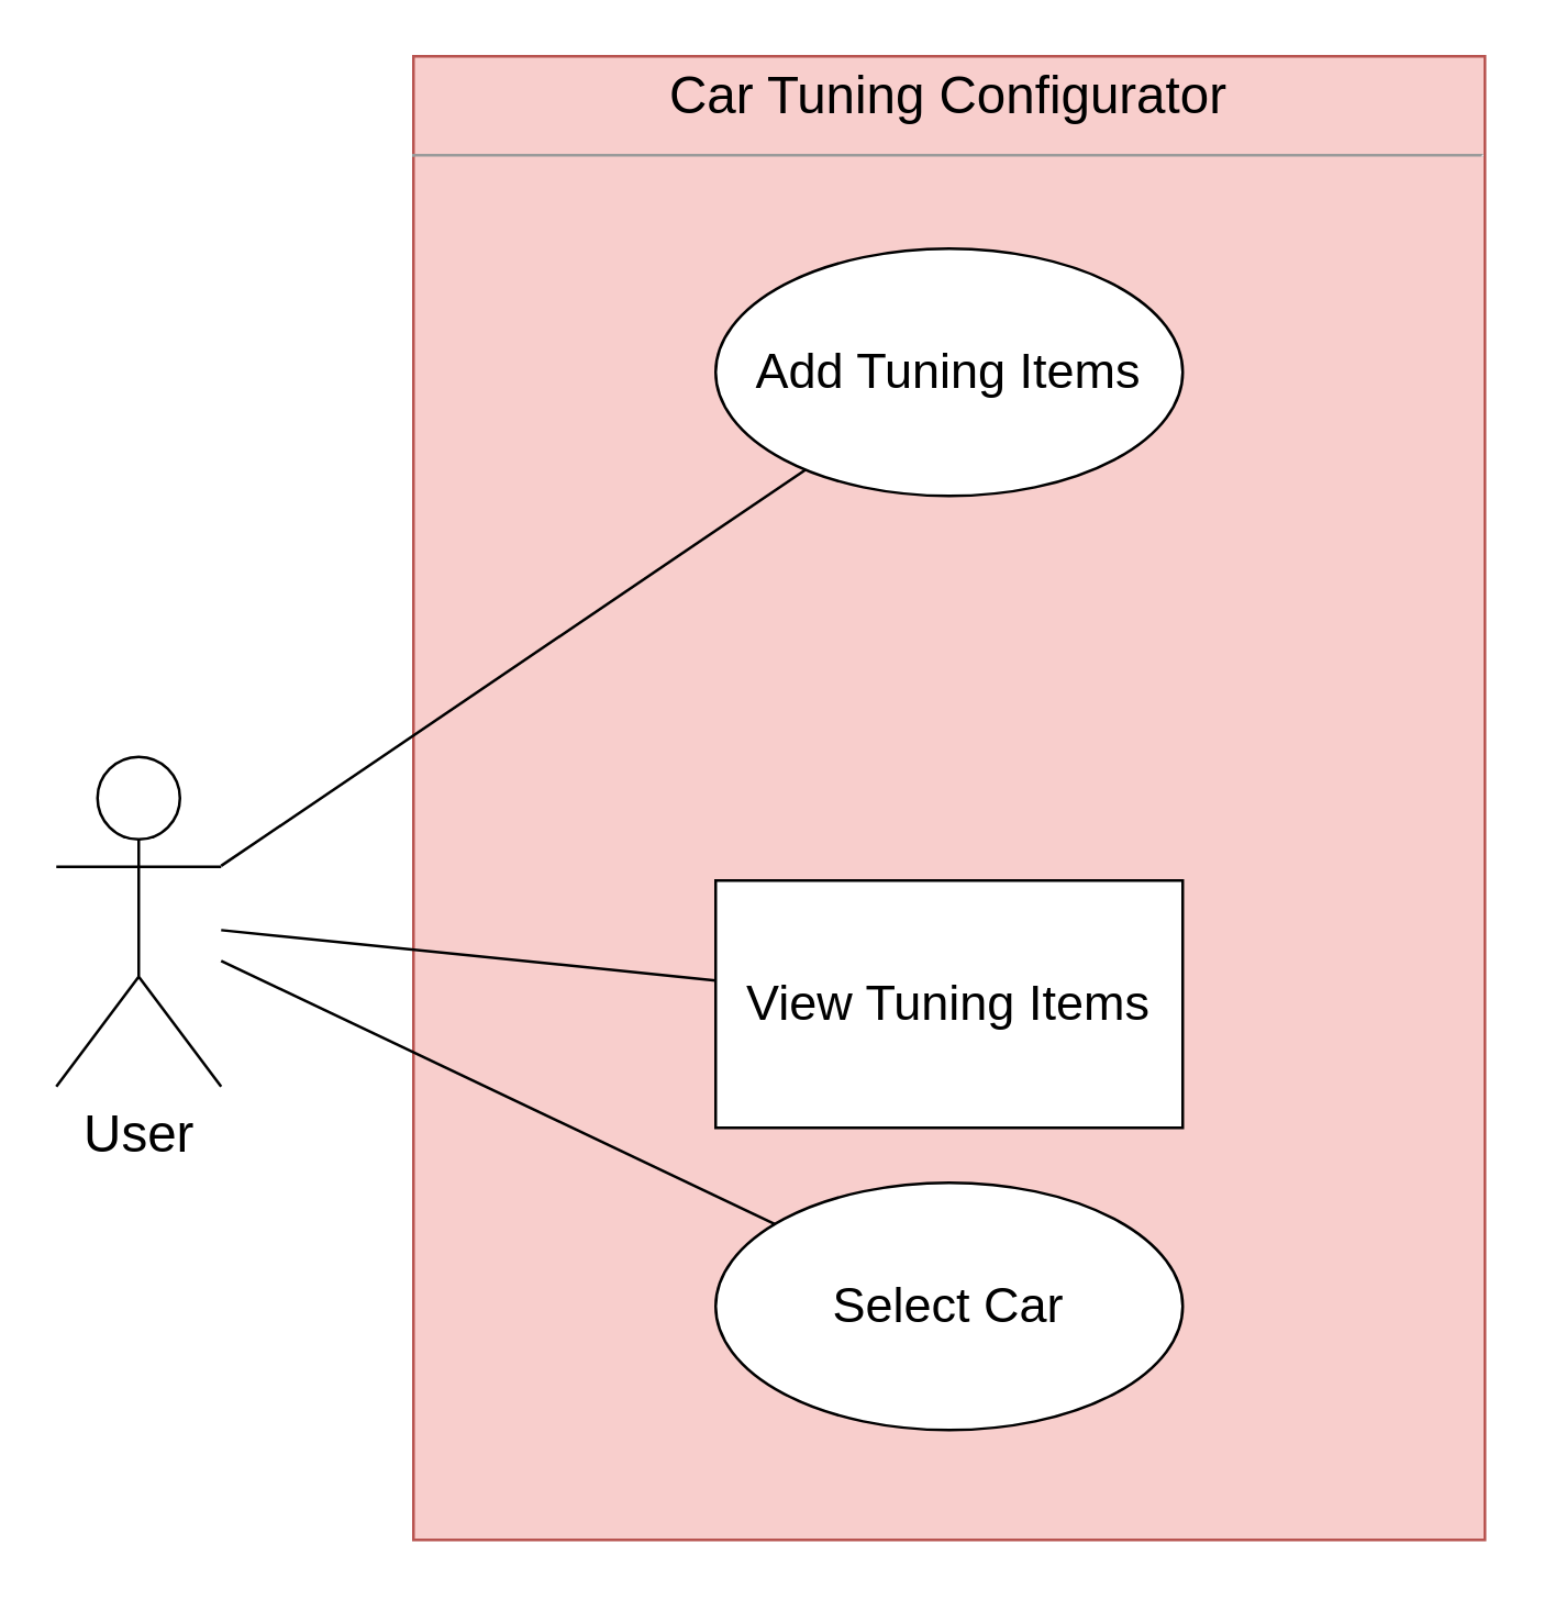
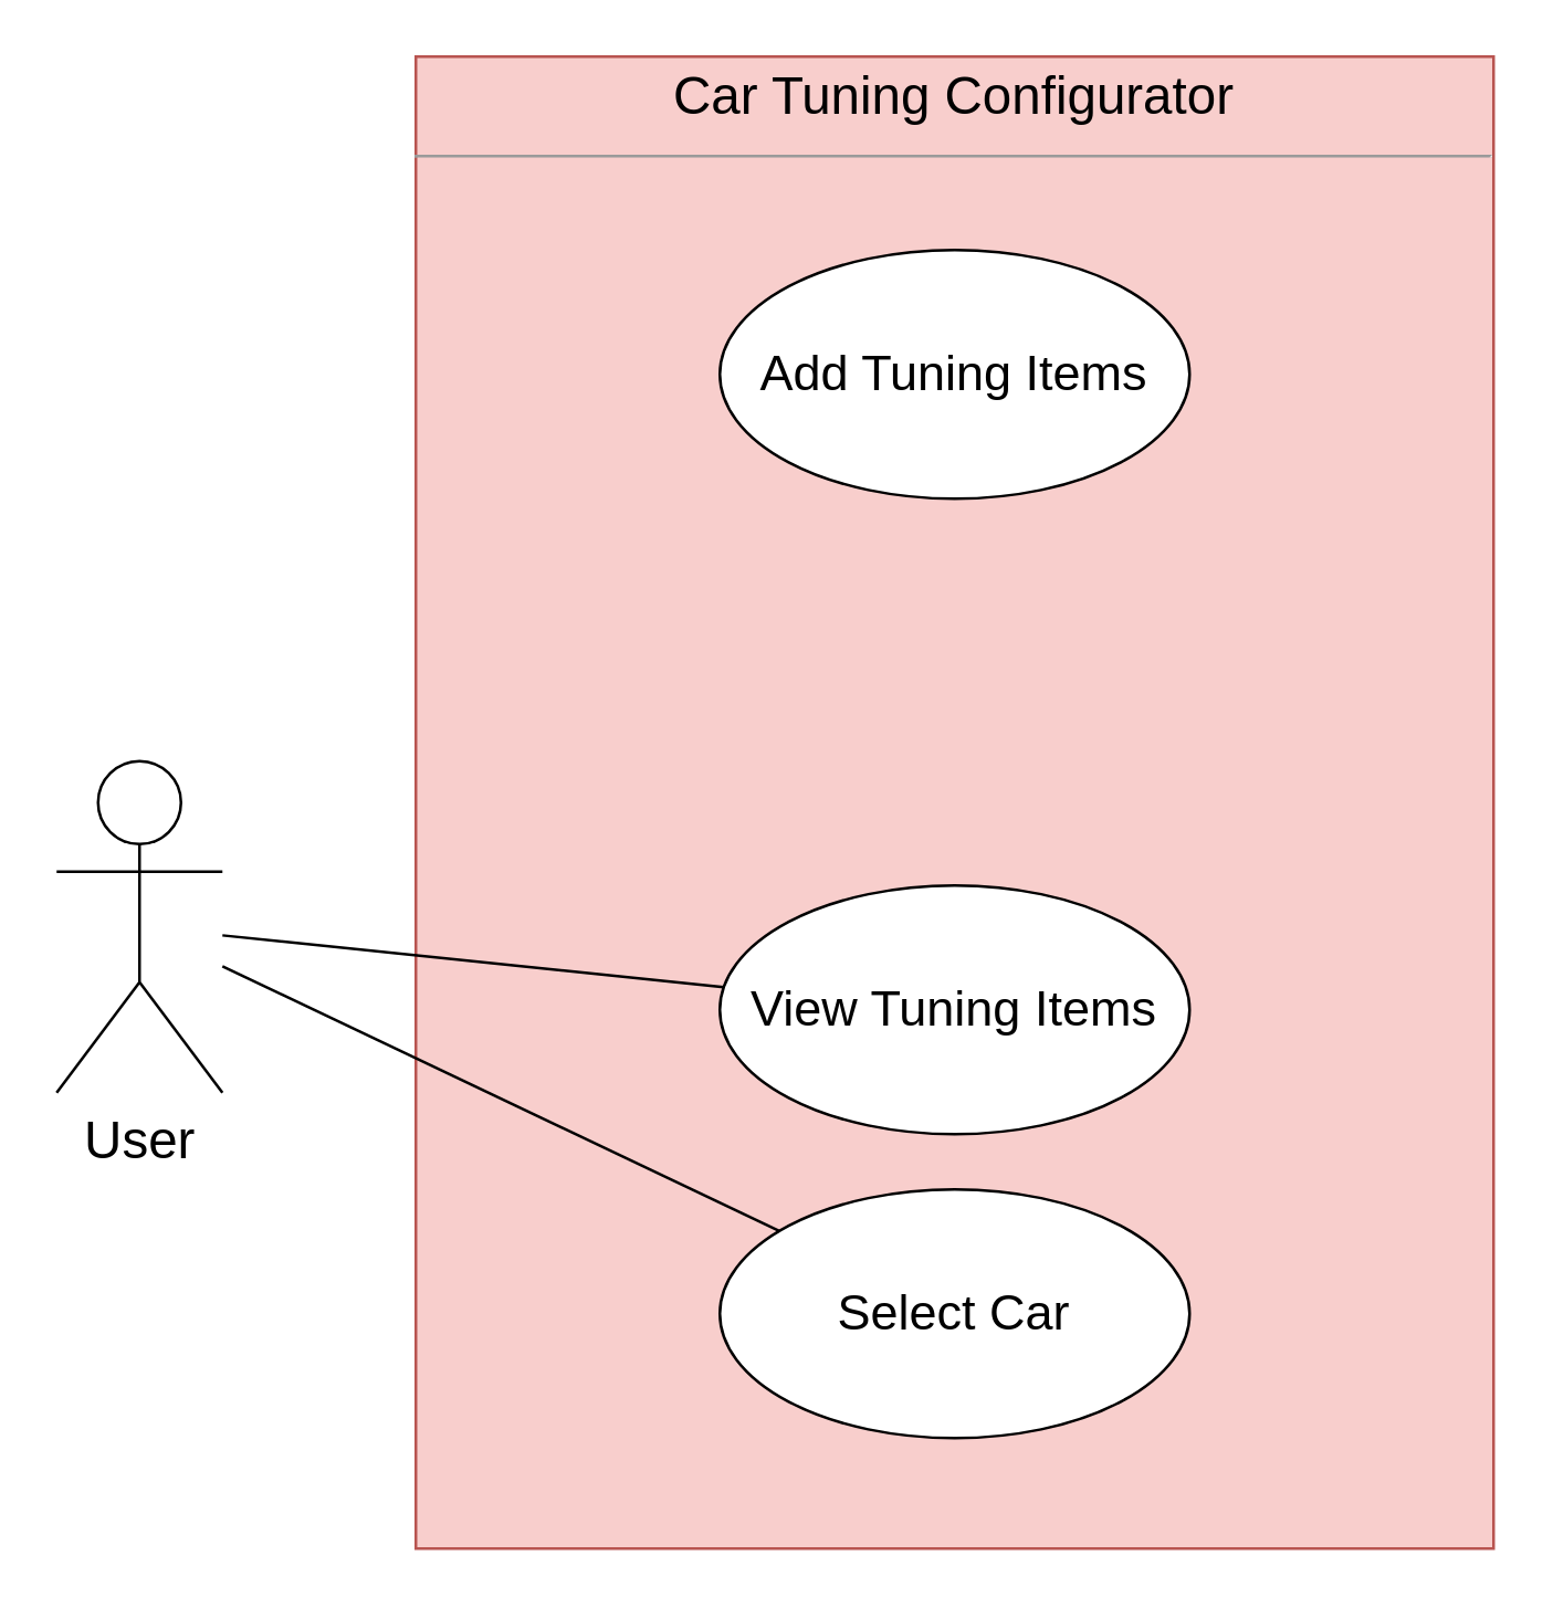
- <mxCell id="7" value="" style="endArrow=none;html=1;rounded=0;" parent="1" source="3" target="6" edge="1"><mxGeometry width="50" height="50" relative="1" as="geometry"><mxPoint x="510" y="275" as="sourcePoint" /><mxPoint x="560" y="225" as="targetPoint" /></mxGeometry></mxCell>
- <mxCell id="4" value="&lt;span style=&quot;font-size: 18px;&quot;&gt;View Tuning Items&lt;/span&gt;" style="whiteSpace=wrap;html=1;rounded=0;" parent="1" vertex="1"><mxGeometry x="260" y="320" width="170" height="90" as="geometry" /></mxCell>
+ <mxCell id="4" value="&lt;span style=&quot;font-size: 18px;&quot;&gt;View Tuning Items&lt;/span&gt;" style="ellipse;whiteSpace=wrap;html=1;" parent="1" vertex="1"><mxGeometry x="260" y="320" width="170" height="90" as="geometry" /></mxCell>
